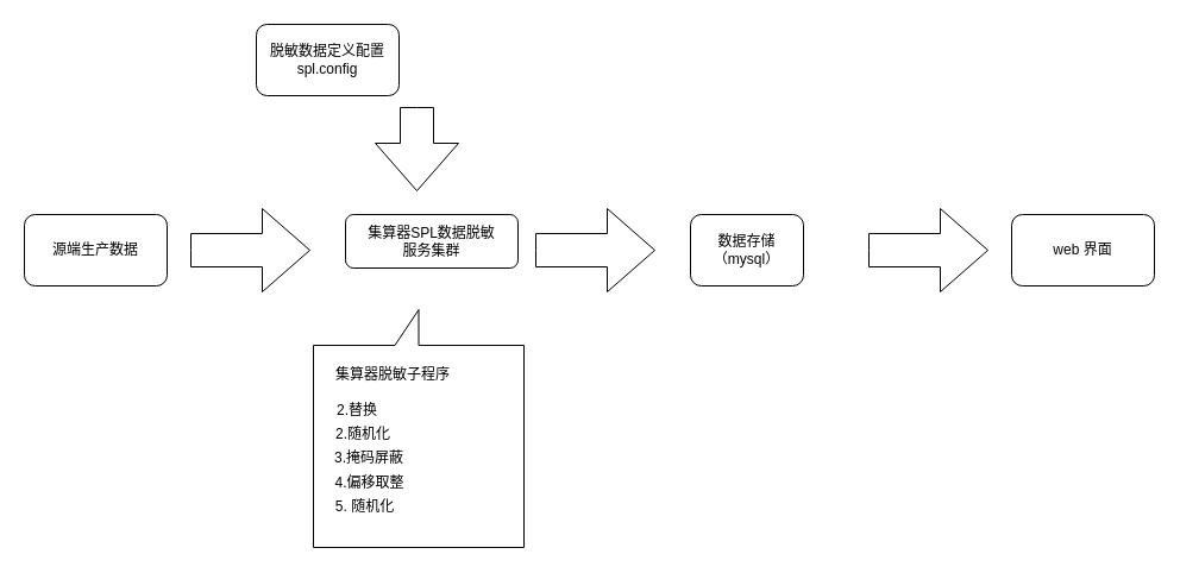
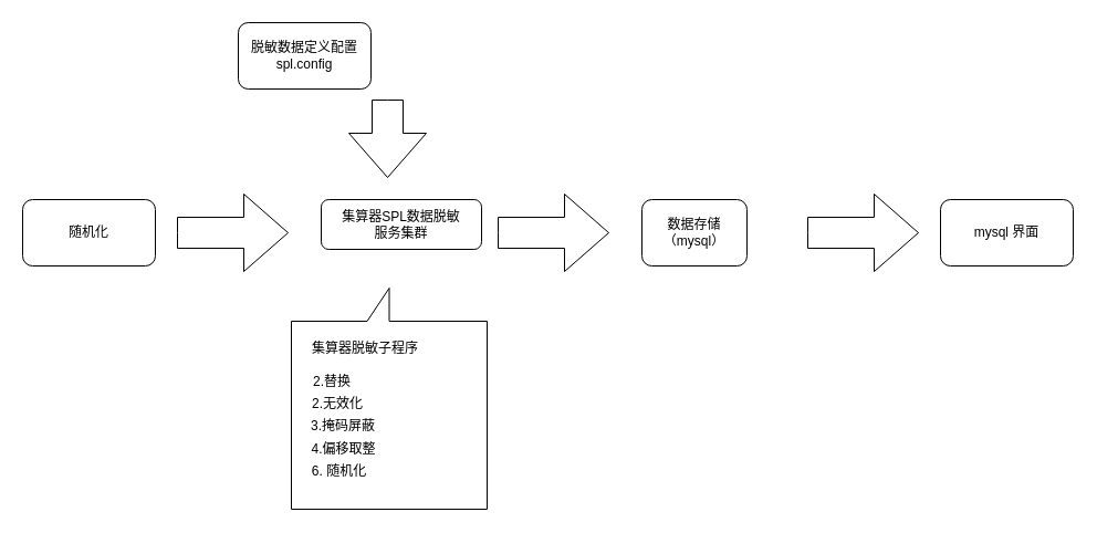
- <mxCell id="2" value="源端生产数据" style="rounded=1;whiteSpace=wrap;html=1;" vertex="1" parent="1"><mxGeometry x="20" y="180" width="120" height="60" as="geometry" /></mxCell>
+ <mxCell id="2" value="随机化" style="rounded=1;whiteSpace=wrap;html=1;" vertex="1" parent="1"><mxGeometry x="20" y="180" width="120" height="60" as="geometry" /></mxCell>
- <mxCell id="7" value="web 界面" style="rounded=1;whiteSpace=wrap;html=1;" vertex="1" parent="1"><mxGeometry x="850" y="180" width="120" height="60" as="geometry" /></mxCell>
+ <mxCell id="7" value="mysql 界面" style="rounded=1;whiteSpace=wrap;html=1;" vertex="1" parent="1"><mxGeometry x="850" y="180" width="120" height="60" as="geometry" /></mxCell>
- <mxCell id="14" value="2.随机化" style="text;html=1;strokeColor=none;fillColor=none;align=center;verticalAlign=middle;whiteSpace=wrap;rounded=0;" vertex="1" parent="1"><mxGeometry x="280" y="355" width="50" height="20" as="geometry" /></mxCell>
+ <mxCell id="14" value="2.无效化" style="text;html=1;strokeColor=none;fillColor=none;align=center;verticalAlign=middle;whiteSpace=wrap;rounded=0;" vertex="1" parent="1"><mxGeometry x="280" y="355" width="50" height="20" as="geometry" /></mxCell>
- <mxCell id="17" value="5. 随机化" style="text;html=1;strokeColor=none;fillColor=none;align=center;verticalAlign=middle;whiteSpace=wrap;rounded=0;" vertex="1" parent="1"><mxGeometry x="268.5" y="416" width="75" height="20" as="geometry" /></mxCell>
+ <mxCell id="17" value="6. 随机化" style="text;html=1;strokeColor=none;fillColor=none;align=center;verticalAlign=middle;whiteSpace=wrap;rounded=0;" vertex="1" parent="1"><mxGeometry x="268.5" y="416" width="75" height="20" as="geometry" /></mxCell>
